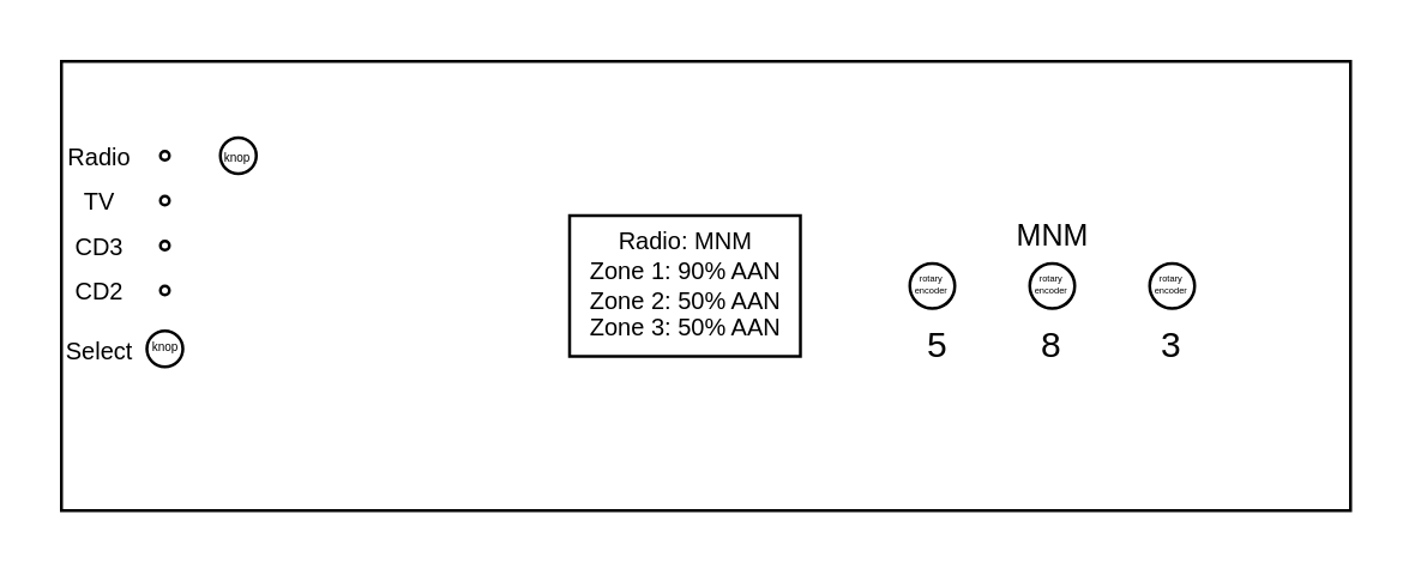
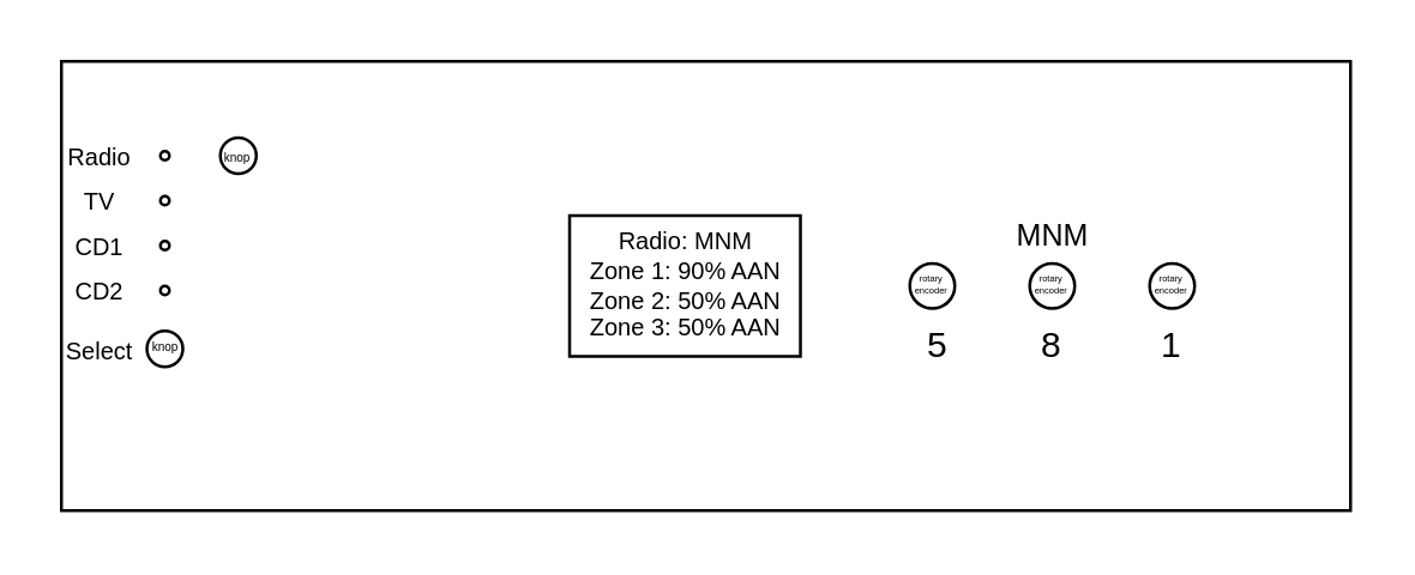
- <mxCell id="9" value="CD3" style="text;html=1;strokeColor=none;fillColor=none;align=center;verticalAlign=middle;whiteSpace=wrap;rounded=0;fontSize=8;spacing=0;" vertex="1" parent="1"><mxGeometry x="23" y="81.5" width="20" as="geometry" /></mxCell>
+ <mxCell id="9" value="CD1" style="text;html=1;strokeColor=none;fillColor=none;align=center;verticalAlign=middle;whiteSpace=wrap;rounded=0;fontSize=8;spacing=0;" vertex="1" parent="1"><mxGeometry x="23" y="81.5" width="20" as="geometry" /></mxCell>
- <mxCell id="18" value="&lt;div&gt;3&lt;/div&gt;" style="text;html=1;strokeColor=none;fillColor=none;align=center;verticalAlign=middle;whiteSpace=wrap;rounded=0;" vertex="1" parent="1"><mxGeometry x="384.25" y="110" width="12.5" height="10" as="geometry" /></mxCell>
+ <mxCell id="18" value="&lt;div&gt;1&lt;/div&gt;" style="text;html=1;strokeColor=none;fillColor=none;align=center;verticalAlign=middle;whiteSpace=wrap;rounded=0;" vertex="1" parent="1"><mxGeometry x="384.25" y="110" width="12.5" height="10" as="geometry" /></mxCell>
